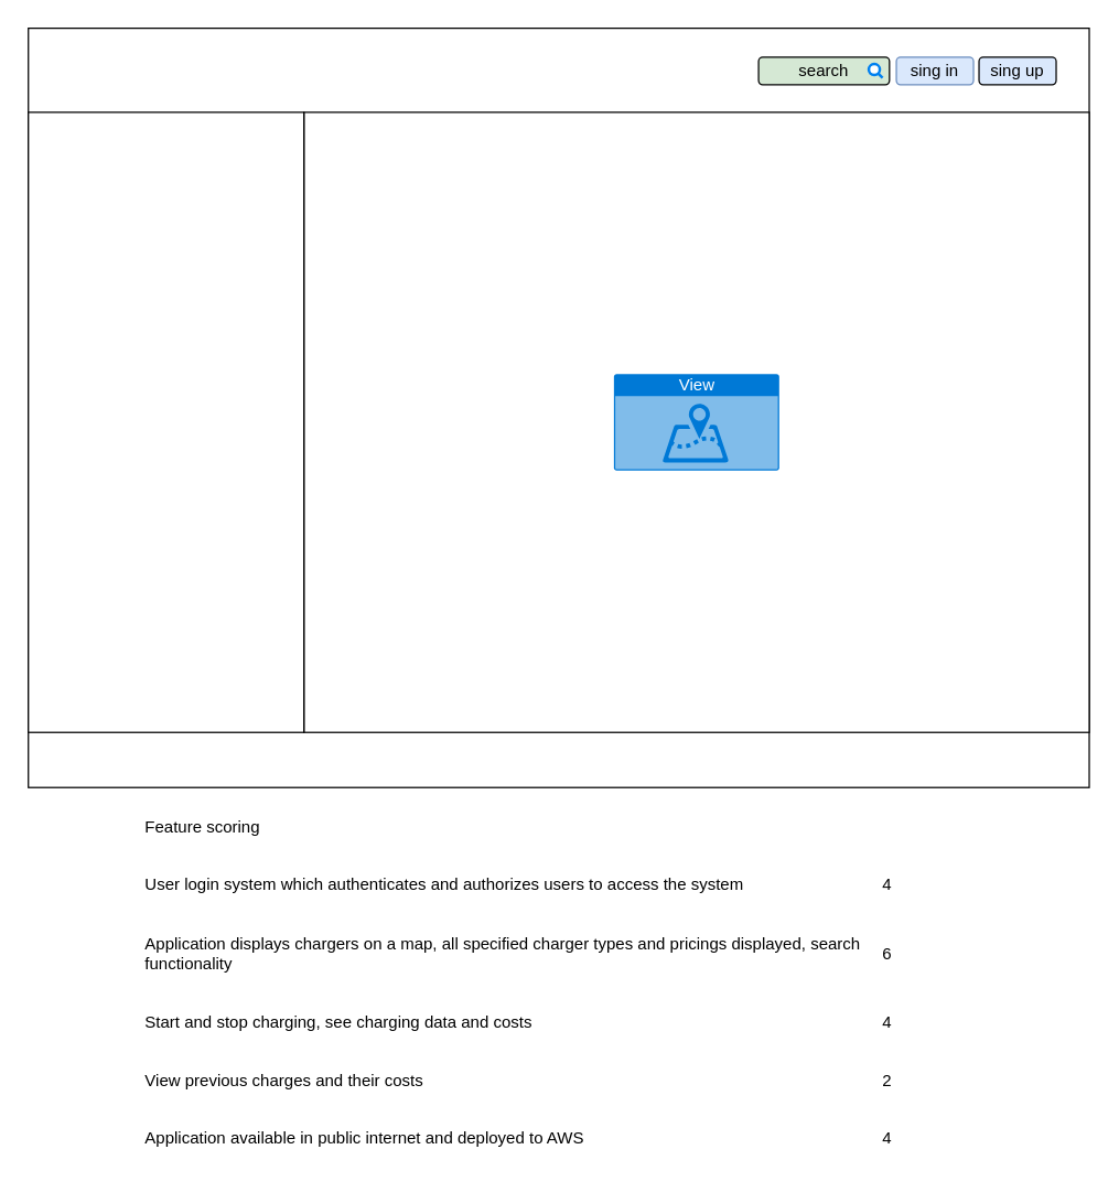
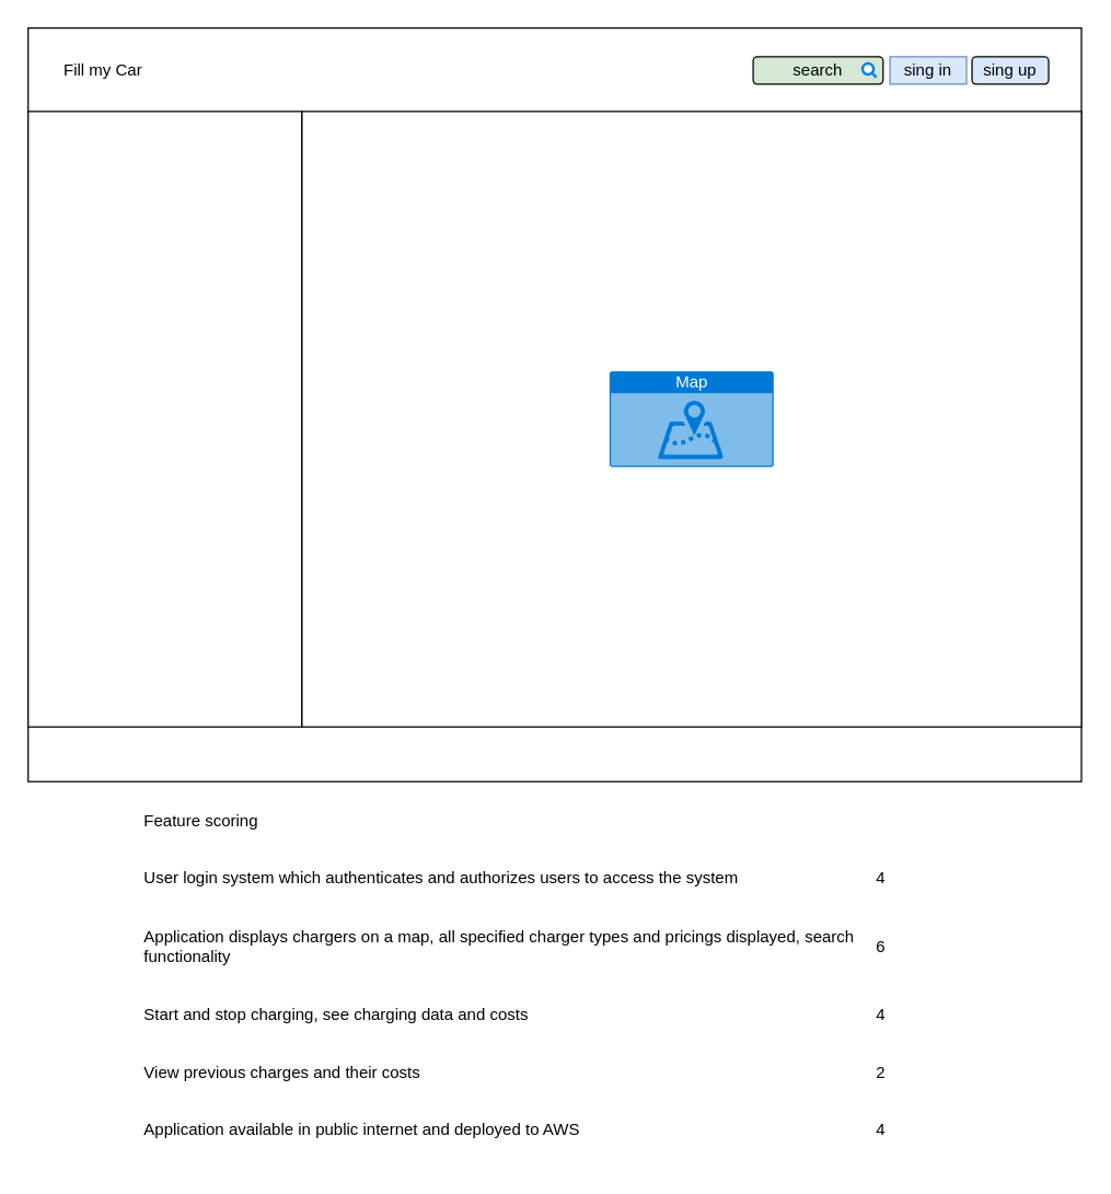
+ <mxCell id="3" value="Fill my Car" style="text;html=1;strokeColor=none;fillColor=none;align=center;verticalAlign=middle;whiteSpace=wrap;rounded=0;" vertex="1" parent="1"><mxGeometry x="40" y="41" width="70" height="20" as="geometry" /></mxCell>
- <mxCell id="5" value="sing in" style="rounded=1;whiteSpace=wrap;html=1;fillColor=#dae8fc;strokeColor=#6c8ebf;fontFamily=Helvetica;" vertex="1" parent="1"><mxGeometry x="650" y="41" width="56" height="20" as="geometry" /></mxCell>
+ <mxCell id="5" value="sing in" style="whiteSpace=wrap;html=1;fillColor=#dae8fc;strokeColor=#6c8ebf;fontFamily=Helvetica;rounded=0;" vertex="1" parent="1"><mxGeometry x="650" y="41" width="56" height="20" as="geometry" /></mxCell>
- <mxCell id="7" value="View" style="html=1;strokeColor=none;fillColor=#0079D6;labelPosition=center;verticalLabelPosition=middle;verticalAlign=top;align=center;fontSize=12;outlineConnect=0;spacingTop=-6;fontColor=#FFFFFF;shape=mxgraph.sitemap.map;" vertex="1" parent="1"><mxGeometry x="445" y="271" width="120" height="70" as="geometry" /></mxCell>
+ <mxCell id="7" value="Map" style="html=1;strokeColor=none;fillColor=#0079D6;labelPosition=center;verticalLabelPosition=middle;verticalAlign=top;align=center;fontSize=12;outlineConnect=0;spacingTop=-6;fontColor=#FFFFFF;shape=mxgraph.sitemap.map;" vertex="1" parent="1"><mxGeometry x="445" y="271" width="120" height="70" as="geometry" /></mxCell>
